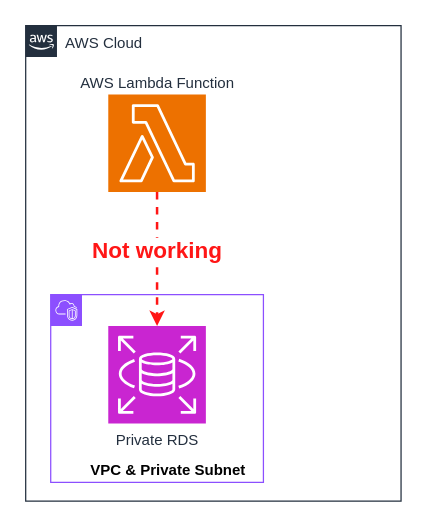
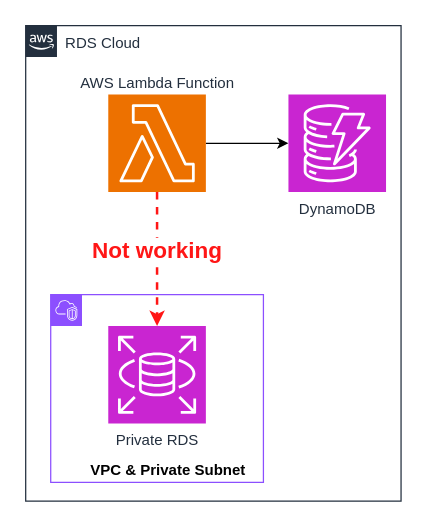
- <mxCell id="2" value="AWS Cloud" style="points=[[0,0],[0.25,0],[0.5,0],[0.75,0],[1,0],[1,0.25],[1,0.5],[1,0.75],[1,1],[0.75,1],[0.5,1],[0.25,1],[0,1],[0,0.75],[0,0.5],[0,0.25]];outlineConnect=0;gradientColor=none;html=1;whiteSpace=wrap;fontSize=12;fontStyle=0;container=1;pointerEvents=0;collapsible=0;recursiveResize=0;shape=mxgraph.aws4.group;grIcon=mxgraph.aws4.group_aws_cloud_alt;strokeColor=#232F3E;fillColor=none;verticalAlign=top;align=left;spacingLeft=30;fontColor=#232F3E;dashed=0;" vertex="1" parent="1"><mxGeometry x="20" y="20" width="300" height="380" as="geometry" /></mxCell>
+ <mxCell id="2" value="RDS Cloud" style="points=[[0,0],[0.25,0],[0.5,0],[0.75,0],[1,0],[1,0.25],[1,0.5],[1,0.75],[1,1],[0.75,1],[0.5,1],[0.25,1],[0,1],[0,0.75],[0,0.5],[0,0.25]];outlineConnect=0;gradientColor=none;html=1;whiteSpace=wrap;fontSize=12;fontStyle=0;container=1;pointerEvents=0;collapsible=0;recursiveResize=0;shape=mxgraph.aws4.group;grIcon=mxgraph.aws4.group_aws_cloud_alt;strokeColor=#232F3E;fillColor=none;verticalAlign=top;align=left;spacingLeft=30;fontColor=#232F3E;dashed=0;" vertex="1" parent="1"><mxGeometry x="20" y="20" width="300" height="380" as="geometry" /></mxCell>
+ <mxCell id="3" style="edgeStyle=orthogonalEdgeStyle;rounded=0;orthogonalLoop=1;jettySize=auto;html=1;" edge="1" parent="2" source="4" target="5"><mxGeometry relative="1" as="geometry" /></mxCell>
+ <mxCell id="5" value="DynamoDB" style="sketch=0;points=[[0,0,0],[0.25,0,0],[0.5,0,0],[0.75,0,0],[1,0,0],[0,1,0],[0.25,1,0],[0.5,1,0],[0.75,1,0],[1,1,0],[0,0.25,0],[0,0.5,0],[0,0.75,0],[1,0.25,0],[1,0.5,0],[1,0.75,0]];outlineConnect=0;fontColor=#232F3E;fillColor=#C925D1;strokeColor=#ffffff;dashed=0;verticalLabelPosition=bottom;verticalAlign=top;align=center;html=1;fontSize=12;fontStyle=0;aspect=fixed;shape=mxgraph.aws4.resourceIcon;resIcon=mxgraph.aws4.dynamodb;" vertex="1" parent="2"><mxGeometry x="210" y="55" width="78" height="78" as="geometry" /></mxCell>
